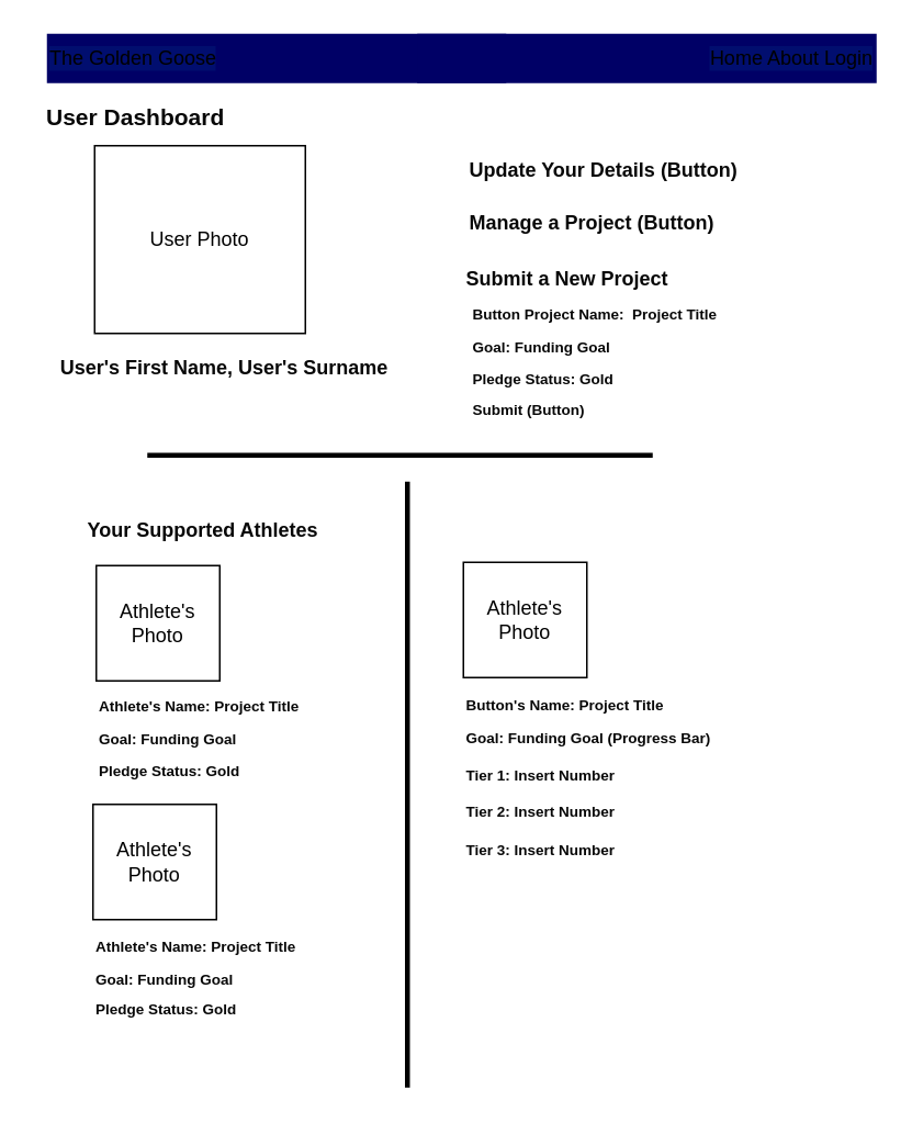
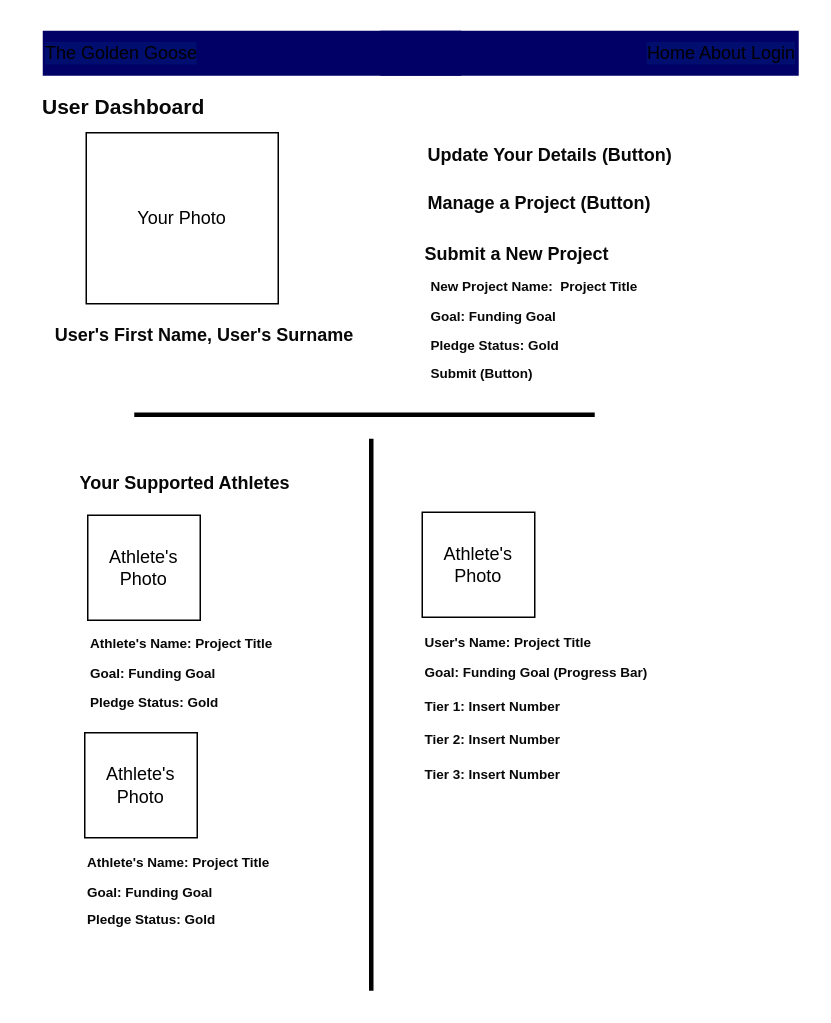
- <mxCell id="2" value="User Photo" style="whiteSpace=wrap;html=1;" vertex="1" parent="1"><mxGeometry x="57" y="88" width="128" height="114" as="geometry" /></mxCell>
+ <mxCell id="2" value="Your Photo" style="whiteSpace=wrap;html=1;" vertex="1" parent="1"><mxGeometry x="57" y="88" width="128" height="114" as="geometry" /></mxCell>
- <mxCell id="16" value="Button Project Name:&amp;nbsp; Project Title" style="text;strokeColor=none;align=left;fillColor=none;html=1;verticalAlign=middle;whiteSpace=wrap;rounded=0;labelBackgroundColor=#FFFFFF;fontStyle=1;fontSize=9;fontColor=#080808;" vertex="1" parent="1"><mxGeometry x="285" y="177" width="155" height="28" as="geometry" /></mxCell>
+ <mxCell id="16" value="New Project Name:&amp;nbsp; Project Title" style="text;strokeColor=none;align=left;fillColor=none;html=1;verticalAlign=middle;whiteSpace=wrap;rounded=0;labelBackgroundColor=#FFFFFF;fontStyle=1;fontSize=9;fontColor=#080808;" vertex="1" parent="1"><mxGeometry x="285" y="177" width="155" height="28" as="geometry" /></mxCell>
- <mxCell id="18" value="Button's Name: Project Title" style="text;strokeColor=none;align=left;fillColor=none;html=1;verticalAlign=middle;whiteSpace=wrap;rounded=0;labelBackgroundColor=#FFFFFF;fontStyle=1;fontSize=9;fontColor=#080808;" vertex="1" parent="1"><mxGeometry x="281" y="414" width="155" height="28" as="geometry" /></mxCell>
+ <mxCell id="18" value="User's Name: Project Title" style="text;strokeColor=none;align=left;fillColor=none;html=1;verticalAlign=middle;whiteSpace=wrap;rounded=0;labelBackgroundColor=#FFFFFF;fontStyle=1;fontSize=9;fontColor=#080808;" vertex="1" parent="1"><mxGeometry x="281" y="414" width="155" height="28" as="geometry" /></mxCell>
